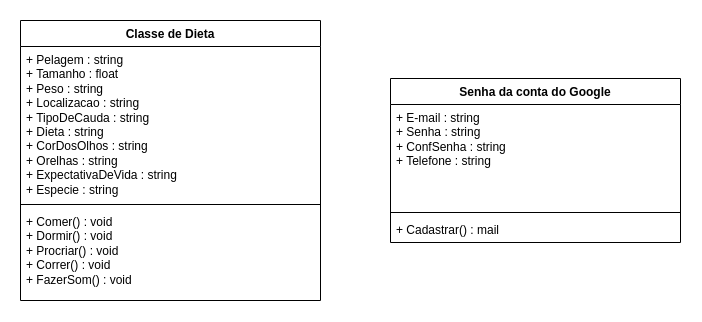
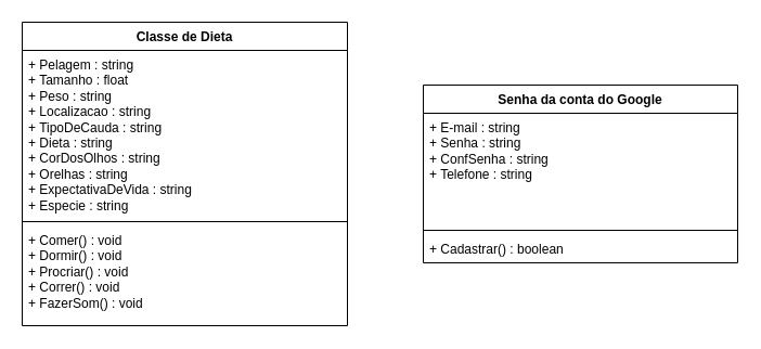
- <mxCell id="5" value="+ Cadastrar() : mail" style="text;strokeColor=none;fillColor=none;align=left;verticalAlign=top;spacingLeft=4;spacingRight=4;overflow=hidden;rotatable=0;points=[[0,0.5],[1,0.5]];portConstraint=eastwest;whiteSpace=wrap;html=1;" parent="2" vertex="1"><mxGeometry y="138" width="290" height="26" as="geometry" /></mxCell>
+ <mxCell id="5" value="+ Cadastrar() : boolean" style="text;strokeColor=none;fillColor=none;align=left;verticalAlign=top;spacingLeft=4;spacingRight=4;overflow=hidden;rotatable=0;points=[[0,0.5],[1,0.5]];portConstraint=eastwest;whiteSpace=wrap;html=1;" parent="2" vertex="1"><mxGeometry y="138" width="290" height="26" as="geometry" /></mxCell>
